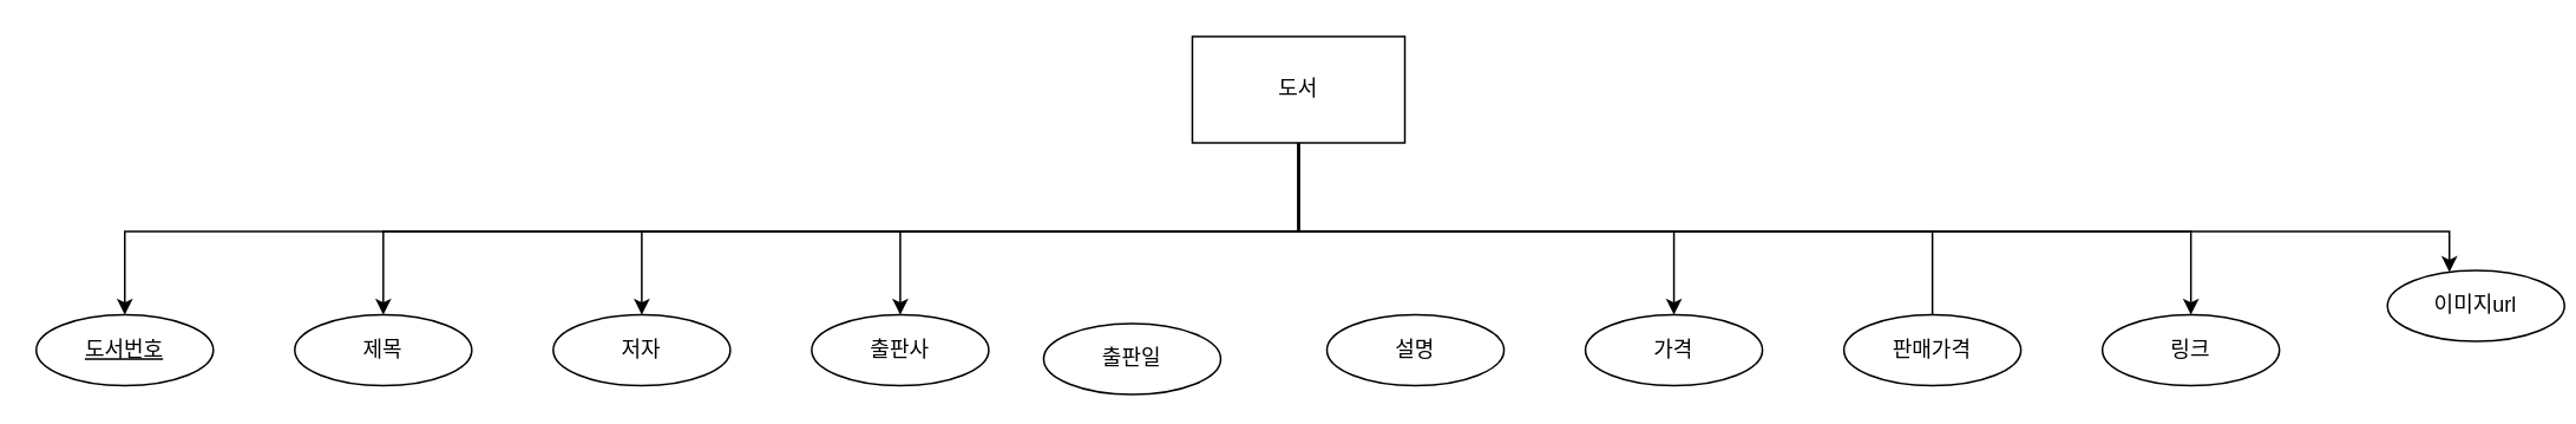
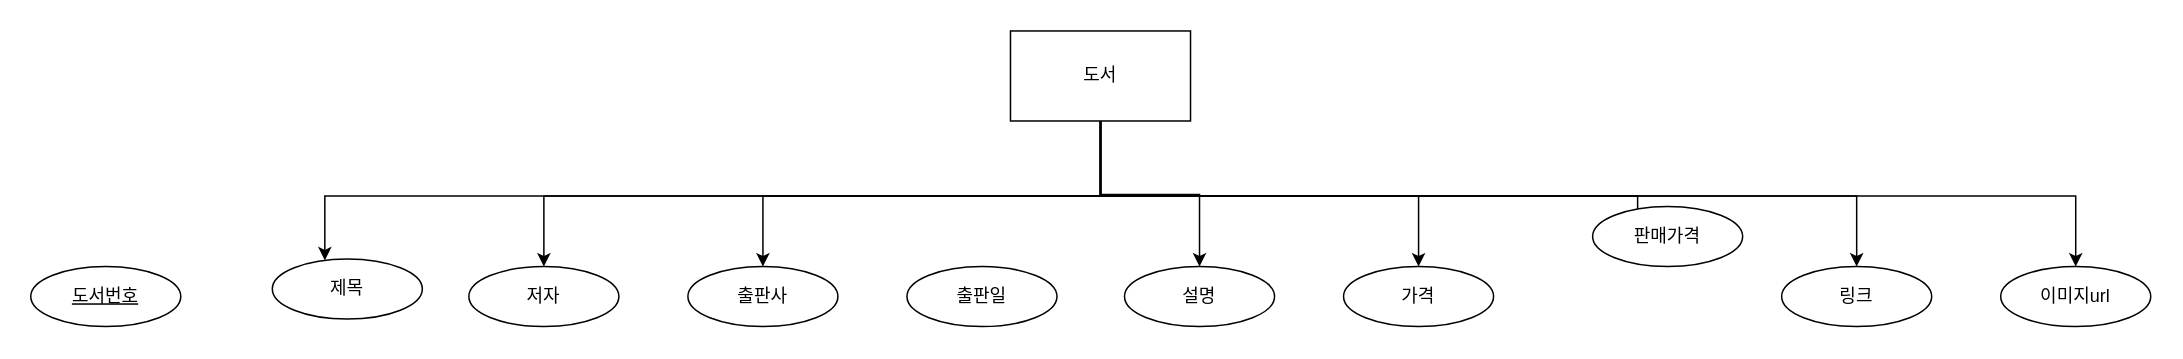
- <mxCell id="2" style="edgeStyle=orthogonalEdgeStyle;rounded=0;orthogonalLoop=1;jettySize=auto;html=1;" edge="1" parent="1" source="11" target="13"><mxGeometry relative="1" as="geometry"><Array as="points"><mxPoint x="733" y="130" /><mxPoint x="70" y="130" /></Array></mxGeometry></mxCell>
+ <mxCell id="6" style="edgeStyle=orthogonalEdgeStyle;rounded=0;orthogonalLoop=1;jettySize=auto;html=1;" edge="1" parent="1" source="11" target="16"><mxGeometry relative="1" as="geometry"><Array as="points"><mxPoint x="733" y="129" /><mxPoint x="799" y="129" /></Array></mxGeometry></mxCell>
- <mxCell id="21" value="이미지url" style="ellipse;whiteSpace=wrap;html=1;align=center;" vertex="1" parent="1"><mxGeometry x="1348" y="152" width="100" height="40" as="geometry" /></mxCell>
+ <mxCell id="21" value="이미지url" style="ellipse;whiteSpace=wrap;html=1;align=center;" vertex="1" parent="1"><mxGeometry x="1333" y="177" width="100" height="40" as="geometry" /></mxCell>
- <mxCell id="12" value="제목" style="ellipse;whiteSpace=wrap;html=1;align=center;" vertex="1" parent="1"><mxGeometry x="166" y="177" width="100" height="40" as="geometry" /></mxCell>
+ <mxCell id="12" value="제목" style="ellipse;whiteSpace=wrap;html=1;align=center;" vertex="1" parent="1"><mxGeometry x="181" y="172" width="100" height="40" as="geometry" /></mxCell>
- <mxCell id="15" value="판매가격" style="ellipse;whiteSpace=wrap;html=1;align=center;" vertex="1" parent="1"><mxGeometry x="1041" y="177" width="100" height="40" as="geometry" /></mxCell>
+ <mxCell id="15" value="판매가격" style="ellipse;whiteSpace=wrap;html=1;align=center;" vertex="1" parent="1"><mxGeometry x="1061" y="137" width="100" height="40" as="geometry" /></mxCell>
- <mxCell id="14" value="출판일" style="ellipse;whiteSpace=wrap;html=1;align=center;" vertex="1" parent="1"><mxGeometry x="589" y="182" width="100" height="40" as="geometry" /></mxCell>
+ <mxCell id="14" value="출판일" style="ellipse;whiteSpace=wrap;html=1;align=center;" vertex="1" parent="1"><mxGeometry x="604" y="177" width="100" height="40" as="geometry" /></mxCell>
